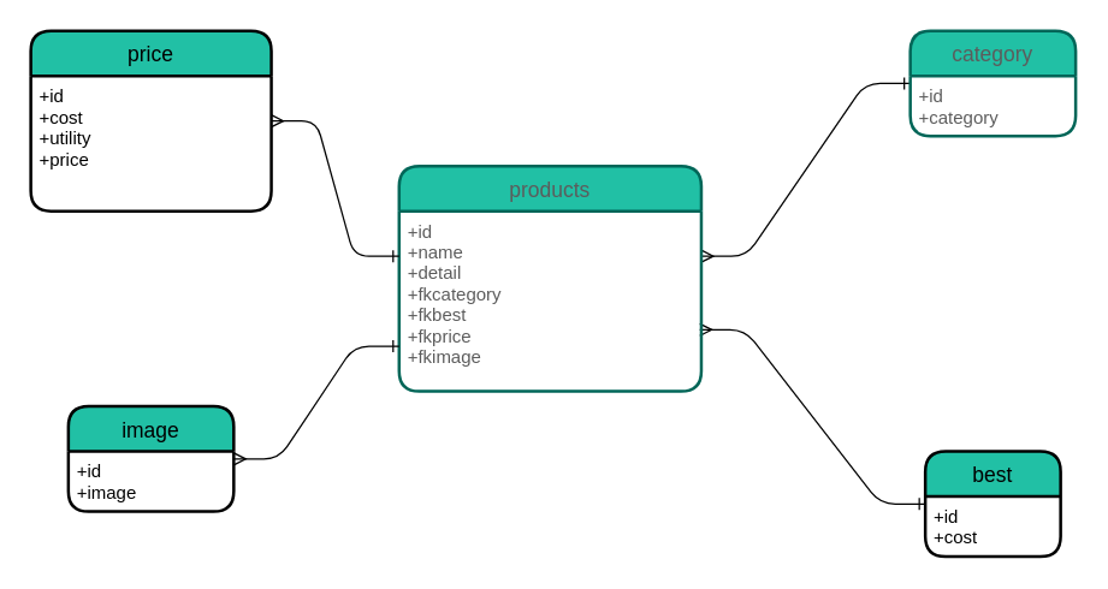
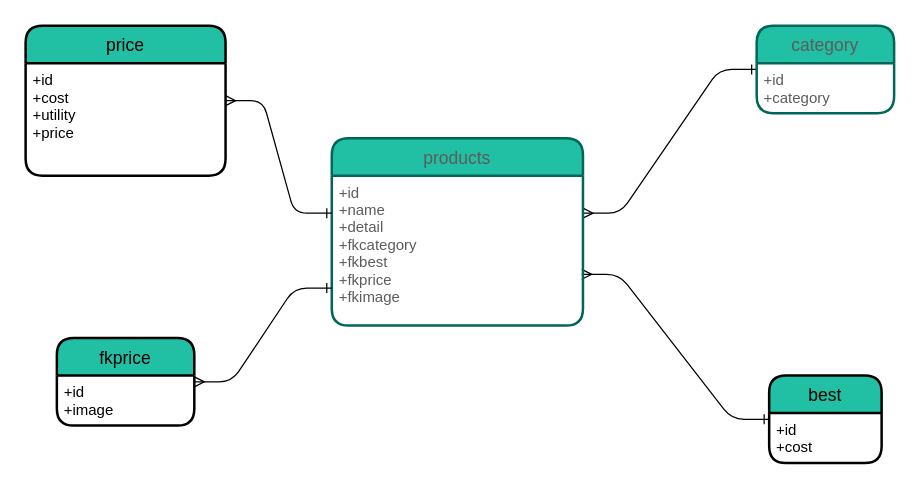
- <mxCell id="12" value="image" style="swimlane;childLayout=stackLayout;horizontal=1;startSize=30;horizontalStack=0;rounded=1;fontSize=14;fontStyle=0;strokeWidth=2;resizeParent=0;resizeLast=1;shadow=0;dashed=0;align=center;sketch=0;fillColor=#21C0A5;" vertex="1" parent="1"><mxGeometry x="45" y="270" width="110" height="70" as="geometry" /></mxCell>
+ <mxCell id="12" value="fkprice" style="swimlane;childLayout=stackLayout;horizontal=1;startSize=30;horizontalStack=0;rounded=1;fontSize=14;fontStyle=0;strokeWidth=2;resizeParent=0;resizeLast=1;shadow=0;dashed=0;align=center;sketch=0;fillColor=#21C0A5;" vertex="1" parent="1"><mxGeometry x="45" y="270" width="110" height="70" as="geometry" /></mxCell>
